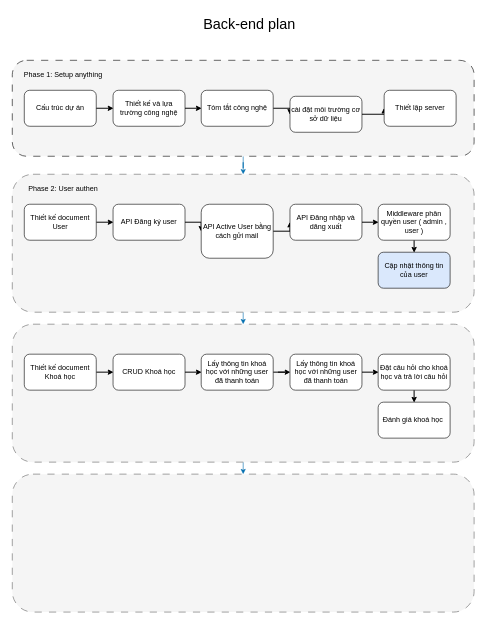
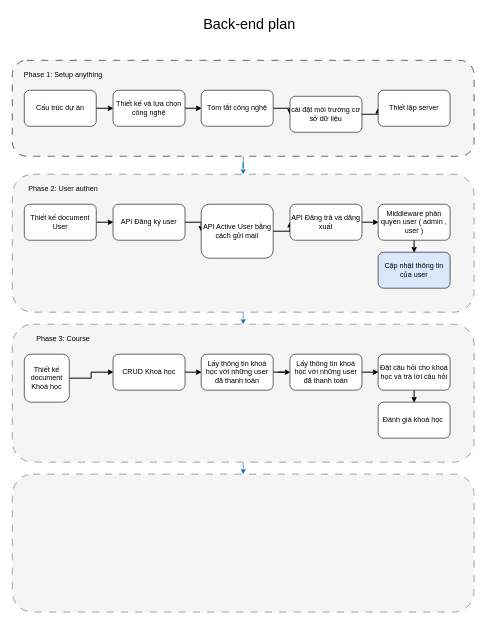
- <mxCell id="8" value="Thiết kế và lựa trường công nghệ" style="rounded=1;whiteSpace=wrap;html=1;" parent="1" vertex="1"><mxGeometry x="188" y="150" width="120" height="60" as="geometry" /></mxCell>
+ <mxCell id="8" value="Thiết kế và lựa chọn công nghệ" style="rounded=1;whiteSpace=wrap;html=1;" parent="1" vertex="1"><mxGeometry x="188" y="150" width="120" height="60" as="geometry" /></mxCell>
- <mxCell id="15" value="Thiết lập server" style="rounded=1;whiteSpace=wrap;html=1;" parent="1" vertex="1"><mxGeometry x="640" y="150" width="120" height="60" as="geometry" /></mxCell>
+ <mxCell id="15" value="Thiết lập server" style="rounded=1;whiteSpace=wrap;html=1;" parent="1" vertex="1"><mxGeometry x="630" y="150" width="120" height="60" as="geometry" /></mxCell>
- <mxCell id="30" value="API Đăng nhập và dăng xuất" style="rounded=1;whiteSpace=wrap;html=1;" parent="1" vertex="1"><mxGeometry x="483" y="340" width="120" height="60" as="geometry" /></mxCell>
+ <mxCell id="30" value="API Đăng trả và dăng xuất" style="rounded=1;whiteSpace=wrap;html=1;" parent="1" vertex="1"><mxGeometry x="483" y="340" width="120" height="60" as="geometry" /></mxCell>
+ <mxCell id="53" value="Phase 3: Course" style="text;html=1;strokeColor=none;fillColor=none;align=center;verticalAlign=middle;whiteSpace=wrap;rounded=0;" parent="1" vertex="1"><mxGeometry x="30" y="550" width="150" height="30" as="geometry" /></mxCell>
- <mxCell id="40" value="Thiết kế document Khoá học" style="rounded=1;whiteSpace=wrap;html=1;" parent="1" vertex="1"><mxGeometry x="40" y="590" width="120" height="60" as="geometry" /></mxCell>
+ <mxCell id="40" value="Thiết kế document Khoá học" style="rounded=1;whiteSpace=wrap;html=1;" parent="1" vertex="1"><mxGeometry x="40" y="590" width="75" height="80" as="geometry" /></mxCell>
